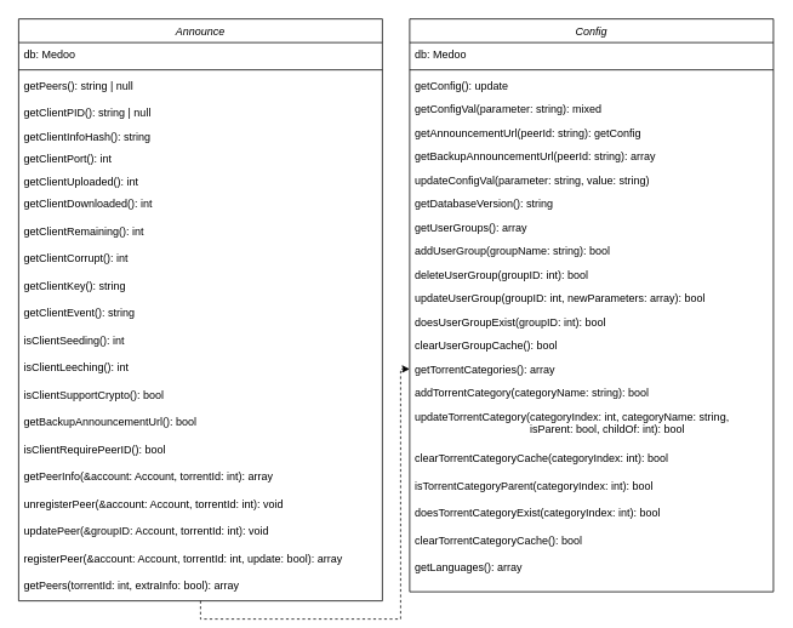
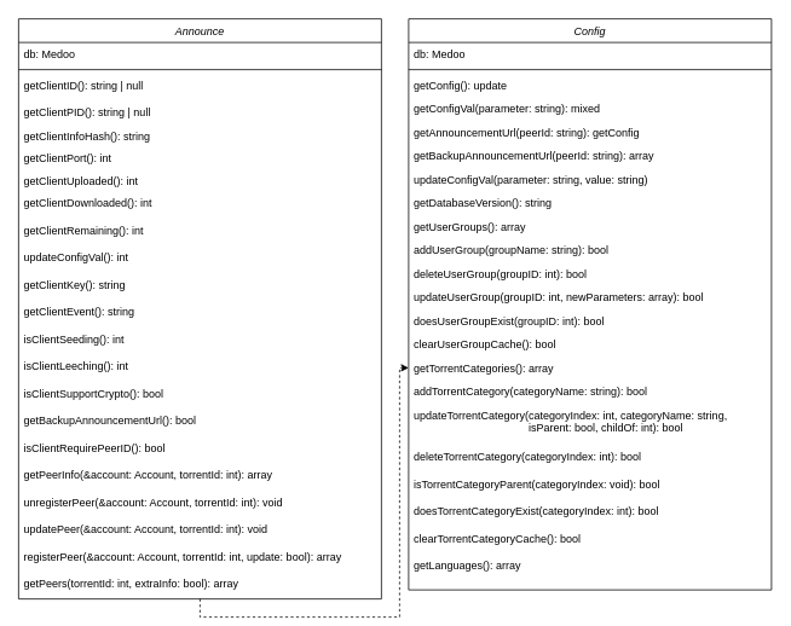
- <mxCell id="6" value="getPeers(): string | null" style="text;align=left;verticalAlign=top;spacingLeft=4;spacingRight=4;overflow=hidden;rotatable=0;points=[[0,0.5],[1,0.5]];portConstraint=eastwest;" parent="3" vertex="1"><mxGeometry y="60" width="400" height="30" as="geometry" /></mxCell>
+ <mxCell id="6" value="getClientID(): string | null" style="text;align=left;verticalAlign=top;spacingLeft=4;spacingRight=4;overflow=hidden;rotatable=0;points=[[0,0.5],[1,0.5]];portConstraint=eastwest;" parent="3" vertex="1"><mxGeometry y="60" width="400" height="30" as="geometry" /></mxCell>
- <mxCell id="13" value="getClientCorrupt(): int" style="text;align=left;verticalAlign=top;spacingLeft=4;spacingRight=4;overflow=hidden;rotatable=0;points=[[0,0.5],[1,0.5]];portConstraint=eastwest;" vertex="1" parent="3"><mxGeometry y="250" width="400" height="30" as="geometry" /></mxCell>
+ <mxCell id="13" value="updateConfigVal(): int" style="text;align=left;verticalAlign=top;spacingLeft=4;spacingRight=4;overflow=hidden;rotatable=0;points=[[0,0.5],[1,0.5]];portConstraint=eastwest;" vertex="1" parent="3"><mxGeometry y="250" width="400" height="30" as="geometry" /></mxCell>
- <mxCell id="44" value="clearTorrentCategoryCache(categoryIndex: int): bool" style="text;align=left;verticalAlign=top;spacingLeft=4;spacingRight=4;overflow=hidden;rotatable=0;points=[[0,0.5],[1,0.5]];portConstraint=eastwest;" vertex="1" parent="26"><mxGeometry y="470" width="400" height="30" as="geometry" /></mxCell>
+ <mxCell id="44" value="deleteTorrentCategory(categoryIndex: int): bool" style="text;align=left;verticalAlign=top;spacingLeft=4;spacingRight=4;overflow=hidden;rotatable=0;points=[[0,0.5],[1,0.5]];portConstraint=eastwest;" vertex="1" parent="26"><mxGeometry y="470" width="400" height="30" as="geometry" /></mxCell>
- <mxCell id="45" value="isTorrentCategoryParent(categoryIndex: int): bool" style="text;align=left;verticalAlign=top;spacingLeft=4;spacingRight=4;overflow=hidden;rotatable=0;points=[[0,0.5],[1,0.5]];portConstraint=eastwest;" vertex="1" parent="26"><mxGeometry y="500" width="400" height="30" as="geometry" /></mxCell>
+ <mxCell id="45" value="isTorrentCategoryParent(categoryIndex: void): bool" style="text;align=left;verticalAlign=top;spacingLeft=4;spacingRight=4;overflow=hidden;rotatable=0;points=[[0,0.5],[1,0.5]];portConstraint=eastwest;" vertex="1" parent="26"><mxGeometry y="500" width="400" height="30" as="geometry" /></mxCell>
- <mxCell id="23" value="updatePeer(&amp;groupID: Account, torrentId: int): void" style="text;align=left;verticalAlign=top;spacingLeft=4;spacingRight=4;overflow=hidden;rotatable=0;points=[[0,0.5],[1,0.5]];portConstraint=eastwest;" vertex="1" parent="3"><mxGeometry y="550" width="400" height="30" as="geometry" /></mxCell>
+ <mxCell id="23" value="updatePeer(&amp;account: Account, torrentId: int): void" style="text;align=left;verticalAlign=top;spacingLeft=4;spacingRight=4;overflow=hidden;rotatable=0;points=[[0,0.5],[1,0.5]];portConstraint=eastwest;" vertex="1" parent="3"><mxGeometry y="550" width="400" height="30" as="geometry" /></mxCell>
